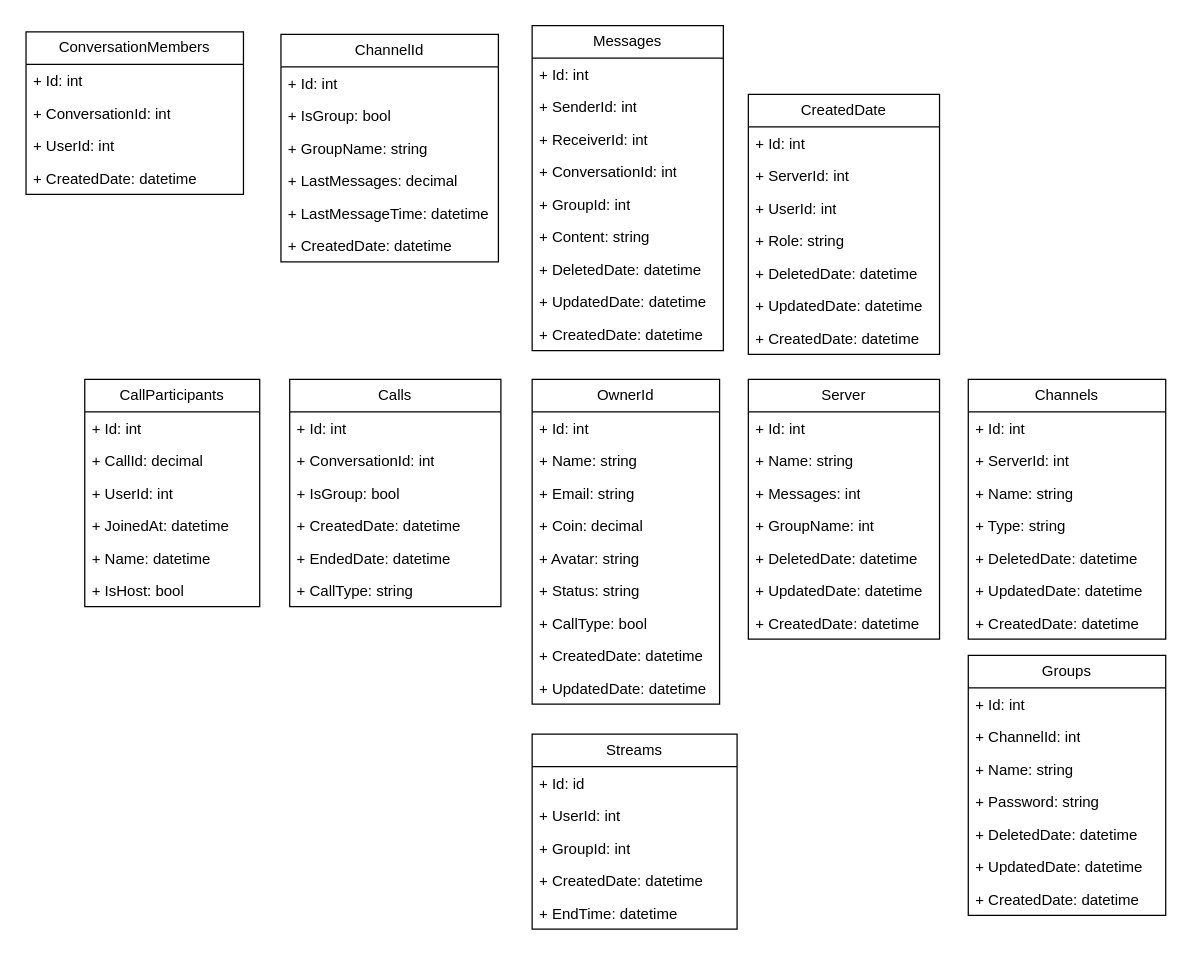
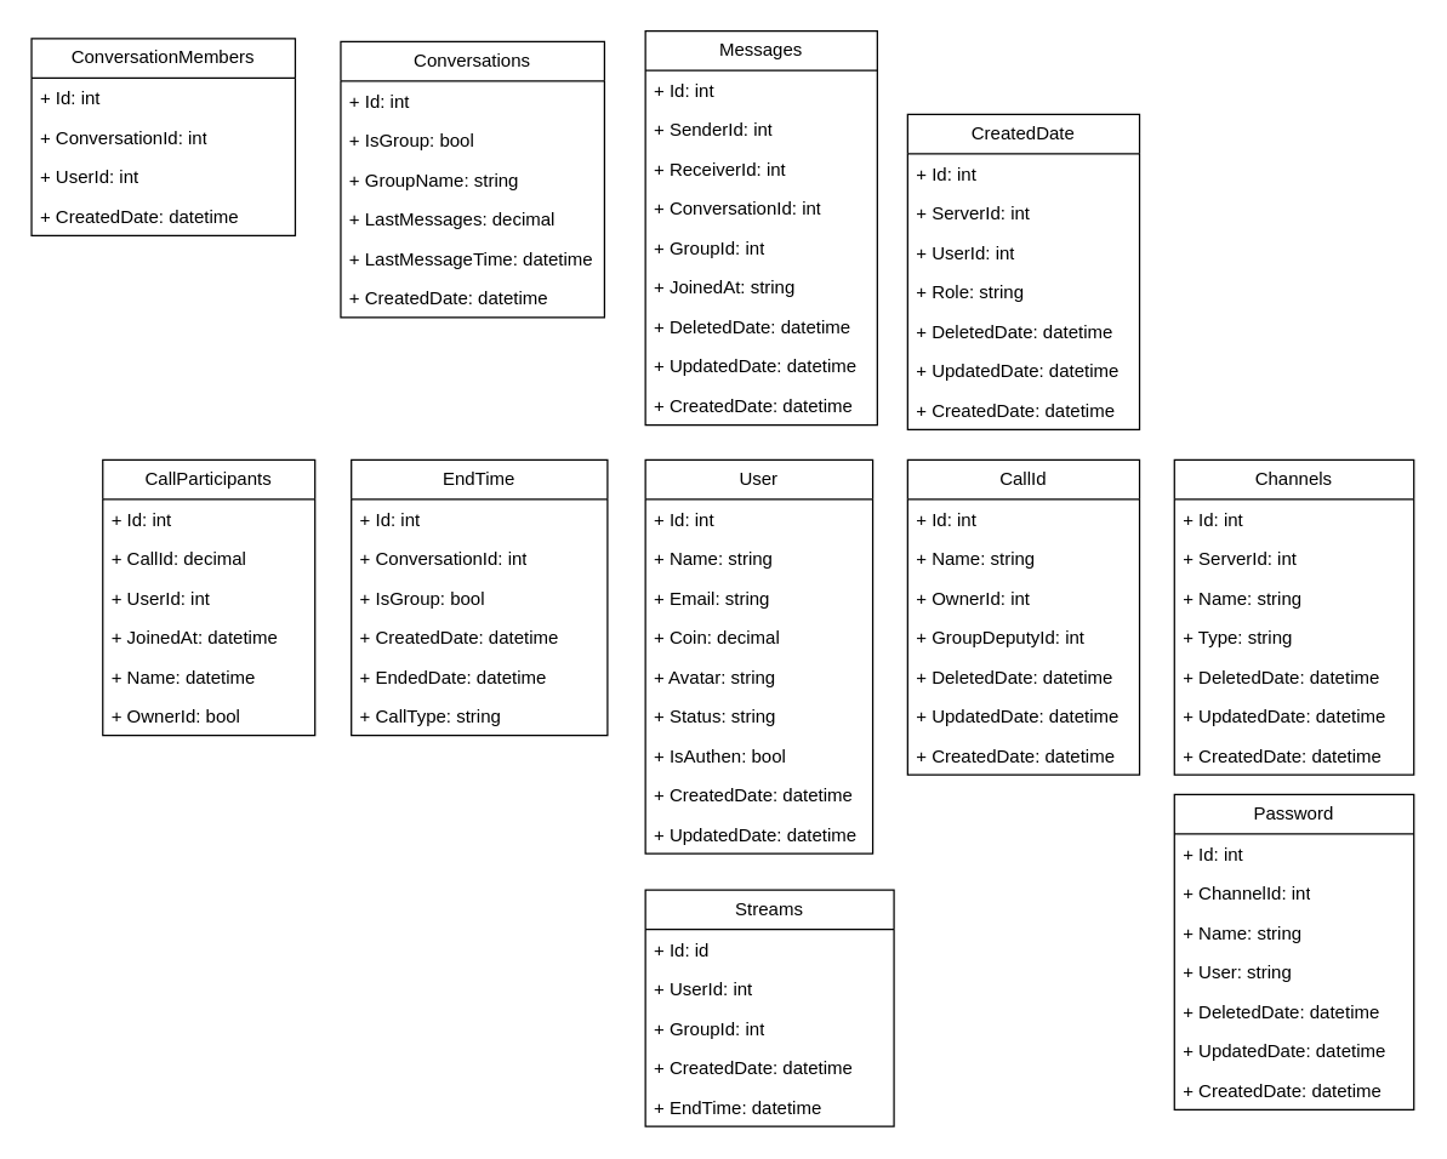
- <mxCell id="54" value="ChannelId" style="swimlane;fontStyle=0;childLayout=stackLayout;horizontal=1;startSize=26;fillColor=none;horizontalStack=0;resizeParent=1;resizeParentMax=0;resizeLast=0;collapsible=1;marginBottom=0;whiteSpace=wrap;html=1;" vertex="1" parent="1"><mxGeometry x="224" y="27" width="174" height="182" as="geometry" /></mxCell>
+ <mxCell id="54" value="Conversations" style="swimlane;fontStyle=0;childLayout=stackLayout;horizontal=1;startSize=26;fillColor=none;horizontalStack=0;resizeParent=1;resizeParentMax=0;resizeLast=0;collapsible=1;marginBottom=0;whiteSpace=wrap;html=1;" vertex="1" parent="1"><mxGeometry x="224" y="27" width="174" height="182" as="geometry" /></mxCell>
- <mxCell id="50" value="+ Content: string" style="text;strokeColor=none;fillColor=none;align=left;verticalAlign=top;spacingLeft=4;spacingRight=4;overflow=hidden;rotatable=0;points=[[0,0.5],[1,0.5]];portConstraint=eastwest;whiteSpace=wrap;html=1;" vertex="1" parent="44"><mxGeometry y="156" width="153" height="26" as="geometry" /></mxCell>
+ <mxCell id="50" value="+ JoinedAt: string" style="text;strokeColor=none;fillColor=none;align=left;verticalAlign=top;spacingLeft=4;spacingRight=4;overflow=hidden;rotatable=0;points=[[0,0.5],[1,0.5]];portConstraint=eastwest;whiteSpace=wrap;html=1;" vertex="1" parent="44"><mxGeometry y="156" width="153" height="26" as="geometry" /></mxCell>
- <mxCell id="66" value="Calls" style="swimlane;fontStyle=0;childLayout=stackLayout;horizontal=1;startSize=26;fillColor=none;horizontalStack=0;resizeParent=1;resizeParentMax=0;resizeLast=0;collapsible=1;marginBottom=0;whiteSpace=wrap;html=1;" vertex="1" parent="1"><mxGeometry x="231" y="303" width="169" height="182" as="geometry" /></mxCell>
+ <mxCell id="66" value="EndTime" style="swimlane;fontStyle=0;childLayout=stackLayout;horizontal=1;startSize=26;fillColor=none;horizontalStack=0;resizeParent=1;resizeParentMax=0;resizeLast=0;collapsible=1;marginBottom=0;whiteSpace=wrap;html=1;" vertex="1" parent="1"><mxGeometry x="231" y="303" width="169" height="182" as="geometry" /></mxCell>
- <mxCell id="2" value="OwnerId" style="swimlane;fontStyle=0;childLayout=stackLayout;horizontal=1;startSize=26;fillColor=none;horizontalStack=0;resizeParent=1;resizeParentMax=0;resizeLast=0;collapsible=1;marginBottom=0;whiteSpace=wrap;html=1;" parent="1" vertex="1"><mxGeometry x="425" y="303" width="150" height="260" as="geometry" /></mxCell>
+ <mxCell id="2" value="User" style="swimlane;fontStyle=0;childLayout=stackLayout;horizontal=1;startSize=26;fillColor=none;horizontalStack=0;resizeParent=1;resizeParentMax=0;resizeLast=0;collapsible=1;marginBottom=0;whiteSpace=wrap;html=1;" parent="1" vertex="1"><mxGeometry x="425" y="303" width="150" height="260" as="geometry" /></mxCell>
- <mxCell id="12" value="Server" style="swimlane;fontStyle=0;childLayout=stackLayout;horizontal=1;startSize=26;fillColor=none;horizontalStack=0;resizeParent=1;resizeParentMax=0;resizeLast=0;collapsible=1;marginBottom=0;whiteSpace=wrap;html=1;" parent="1" vertex="1"><mxGeometry x="598" y="303" width="153" height="208" as="geometry" /></mxCell>
+ <mxCell id="12" value="CallId" style="swimlane;fontStyle=0;childLayout=stackLayout;horizontal=1;startSize=26;fillColor=none;horizontalStack=0;resizeParent=1;resizeParentMax=0;resizeLast=0;collapsible=1;marginBottom=0;whiteSpace=wrap;html=1;" parent="1" vertex="1"><mxGeometry x="598" y="303" width="153" height="208" as="geometry" /></mxCell>
- <mxCell id="15" value="+ Messages: int&lt;div&gt;&lt;br&gt;&lt;/div&gt;" style="text;strokeColor=none;fillColor=none;align=left;verticalAlign=top;spacingLeft=4;spacingRight=4;overflow=hidden;rotatable=0;points=[[0,0.5],[1,0.5]];portConstraint=eastwest;whiteSpace=wrap;html=1;" parent="12" vertex="1"><mxGeometry y="78" width="153" height="26" as="geometry" /></mxCell>
+ <mxCell id="15" value="+ OwnerId: int&lt;div&gt;&lt;br&gt;&lt;/div&gt;" style="text;strokeColor=none;fillColor=none;align=left;verticalAlign=top;spacingLeft=4;spacingRight=4;overflow=hidden;rotatable=0;points=[[0,0.5],[1,0.5]];portConstraint=eastwest;whiteSpace=wrap;html=1;" parent="12" vertex="1"><mxGeometry y="78" width="153" height="26" as="geometry" /></mxCell>
- <mxCell id="16" value="+ GroupName: int&lt;div&gt;&lt;br&gt;&lt;/div&gt;" style="text;strokeColor=none;fillColor=none;align=left;verticalAlign=top;spacingLeft=4;spacingRight=4;overflow=hidden;rotatable=0;points=[[0,0.5],[1,0.5]];portConstraint=eastwest;whiteSpace=wrap;html=1;" parent="12" vertex="1"><mxGeometry y="104" width="153" height="26" as="geometry" /></mxCell>
+ <mxCell id="16" value="+ GroupDeputyId: int&lt;div&gt;&lt;br&gt;&lt;/div&gt;" style="text;strokeColor=none;fillColor=none;align=left;verticalAlign=top;spacingLeft=4;spacingRight=4;overflow=hidden;rotatable=0;points=[[0,0.5],[1,0.5]];portConstraint=eastwest;whiteSpace=wrap;html=1;" parent="12" vertex="1"><mxGeometry y="104" width="153" height="26" as="geometry" /></mxCell>
- <mxCell id="79" value="+ IsHost: bool" style="text;strokeColor=none;fillColor=none;align=left;verticalAlign=top;spacingLeft=4;spacingRight=4;overflow=hidden;rotatable=0;points=[[0,0.5],[1,0.5]];portConstraint=eastwest;whiteSpace=wrap;html=1;" vertex="1" parent="73"><mxGeometry y="156" width="140" height="26" as="geometry" /></mxCell>
+ <mxCell id="79" value="+ OwnerId: bool" style="text;strokeColor=none;fillColor=none;align=left;verticalAlign=top;spacingLeft=4;spacingRight=4;overflow=hidden;rotatable=0;points=[[0,0.5],[1,0.5]];portConstraint=eastwest;whiteSpace=wrap;html=1;" vertex="1" parent="73"><mxGeometry y="156" width="140" height="26" as="geometry" /></mxCell>
- <mxCell id="9" value="&lt;div&gt;+ CallType: bool&lt;/div&gt;" style="text;strokeColor=none;fillColor=none;align=left;verticalAlign=top;spacingLeft=4;spacingRight=4;overflow=hidden;rotatable=0;points=[[0,0.5],[1,0.5]];portConstraint=eastwest;whiteSpace=wrap;html=1;" parent="2" vertex="1"><mxGeometry y="182" width="150" height="26" as="geometry" /></mxCell>
+ <mxCell id="9" value="&lt;div&gt;+ IsAuthen: bool&lt;/div&gt;" style="text;strokeColor=none;fillColor=none;align=left;verticalAlign=top;spacingLeft=4;spacingRight=4;overflow=hidden;rotatable=0;points=[[0,0.5],[1,0.5]];portConstraint=eastwest;whiteSpace=wrap;html=1;" parent="2" vertex="1"><mxGeometry y="182" width="150" height="26" as="geometry" /></mxCell>
- <mxCell id="28" value="Groups" style="swimlane;fontStyle=0;childLayout=stackLayout;horizontal=1;startSize=26;fillColor=none;horizontalStack=0;resizeParent=1;resizeParentMax=0;resizeLast=0;collapsible=1;marginBottom=0;whiteSpace=wrap;html=1;" parent="1" vertex="1"><mxGeometry x="774" y="524" width="158" height="208" as="geometry"><mxRectangle x="502" y="394" width="74" height="26" as="alternateBounds" /></mxGeometry></mxCell>
+ <mxCell id="28" value="Password" style="swimlane;fontStyle=0;childLayout=stackLayout;horizontal=1;startSize=26;fillColor=none;horizontalStack=0;resizeParent=1;resizeParentMax=0;resizeLast=0;collapsible=1;marginBottom=0;whiteSpace=wrap;html=1;" parent="1" vertex="1"><mxGeometry x="774" y="524" width="158" height="208" as="geometry"><mxRectangle x="502" y="394" width="74" height="26" as="alternateBounds" /></mxGeometry></mxCell>
- <mxCell id="32" value="+ Password: string" style="text;strokeColor=none;fillColor=none;align=left;verticalAlign=top;spacingLeft=4;spacingRight=4;overflow=hidden;rotatable=0;points=[[0,0.5],[1,0.5]];portConstraint=eastwest;whiteSpace=wrap;html=1;" parent="28" vertex="1"><mxGeometry y="104" width="158" height="26" as="geometry" /></mxCell>
+ <mxCell id="32" value="+ User: string" style="text;strokeColor=none;fillColor=none;align=left;verticalAlign=top;spacingLeft=4;spacingRight=4;overflow=hidden;rotatable=0;points=[[0,0.5],[1,0.5]];portConstraint=eastwest;whiteSpace=wrap;html=1;" parent="28" vertex="1"><mxGeometry y="104" width="158" height="26" as="geometry" /></mxCell>
